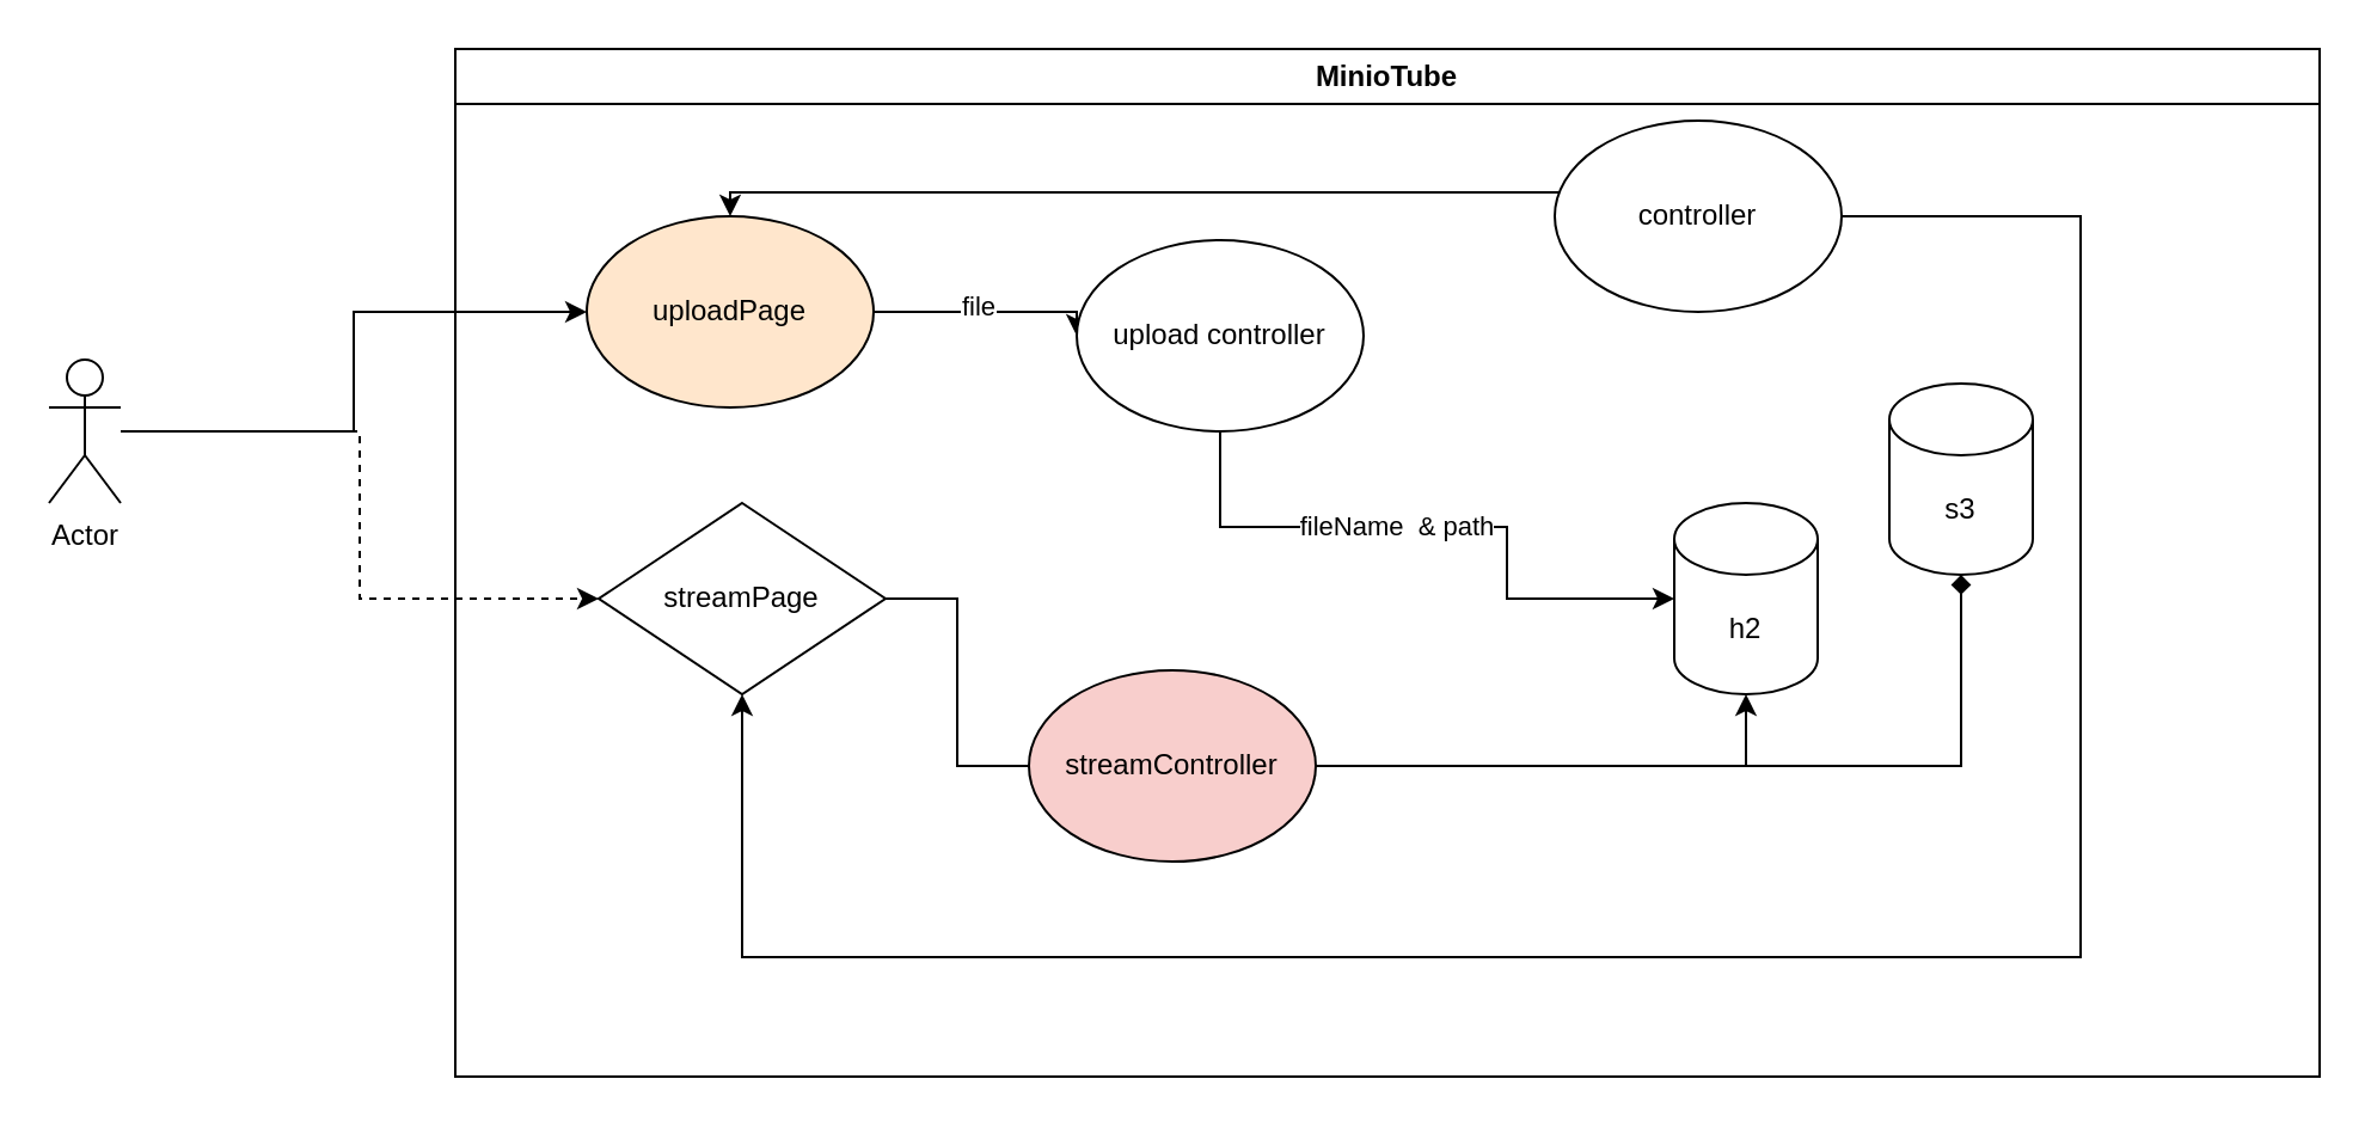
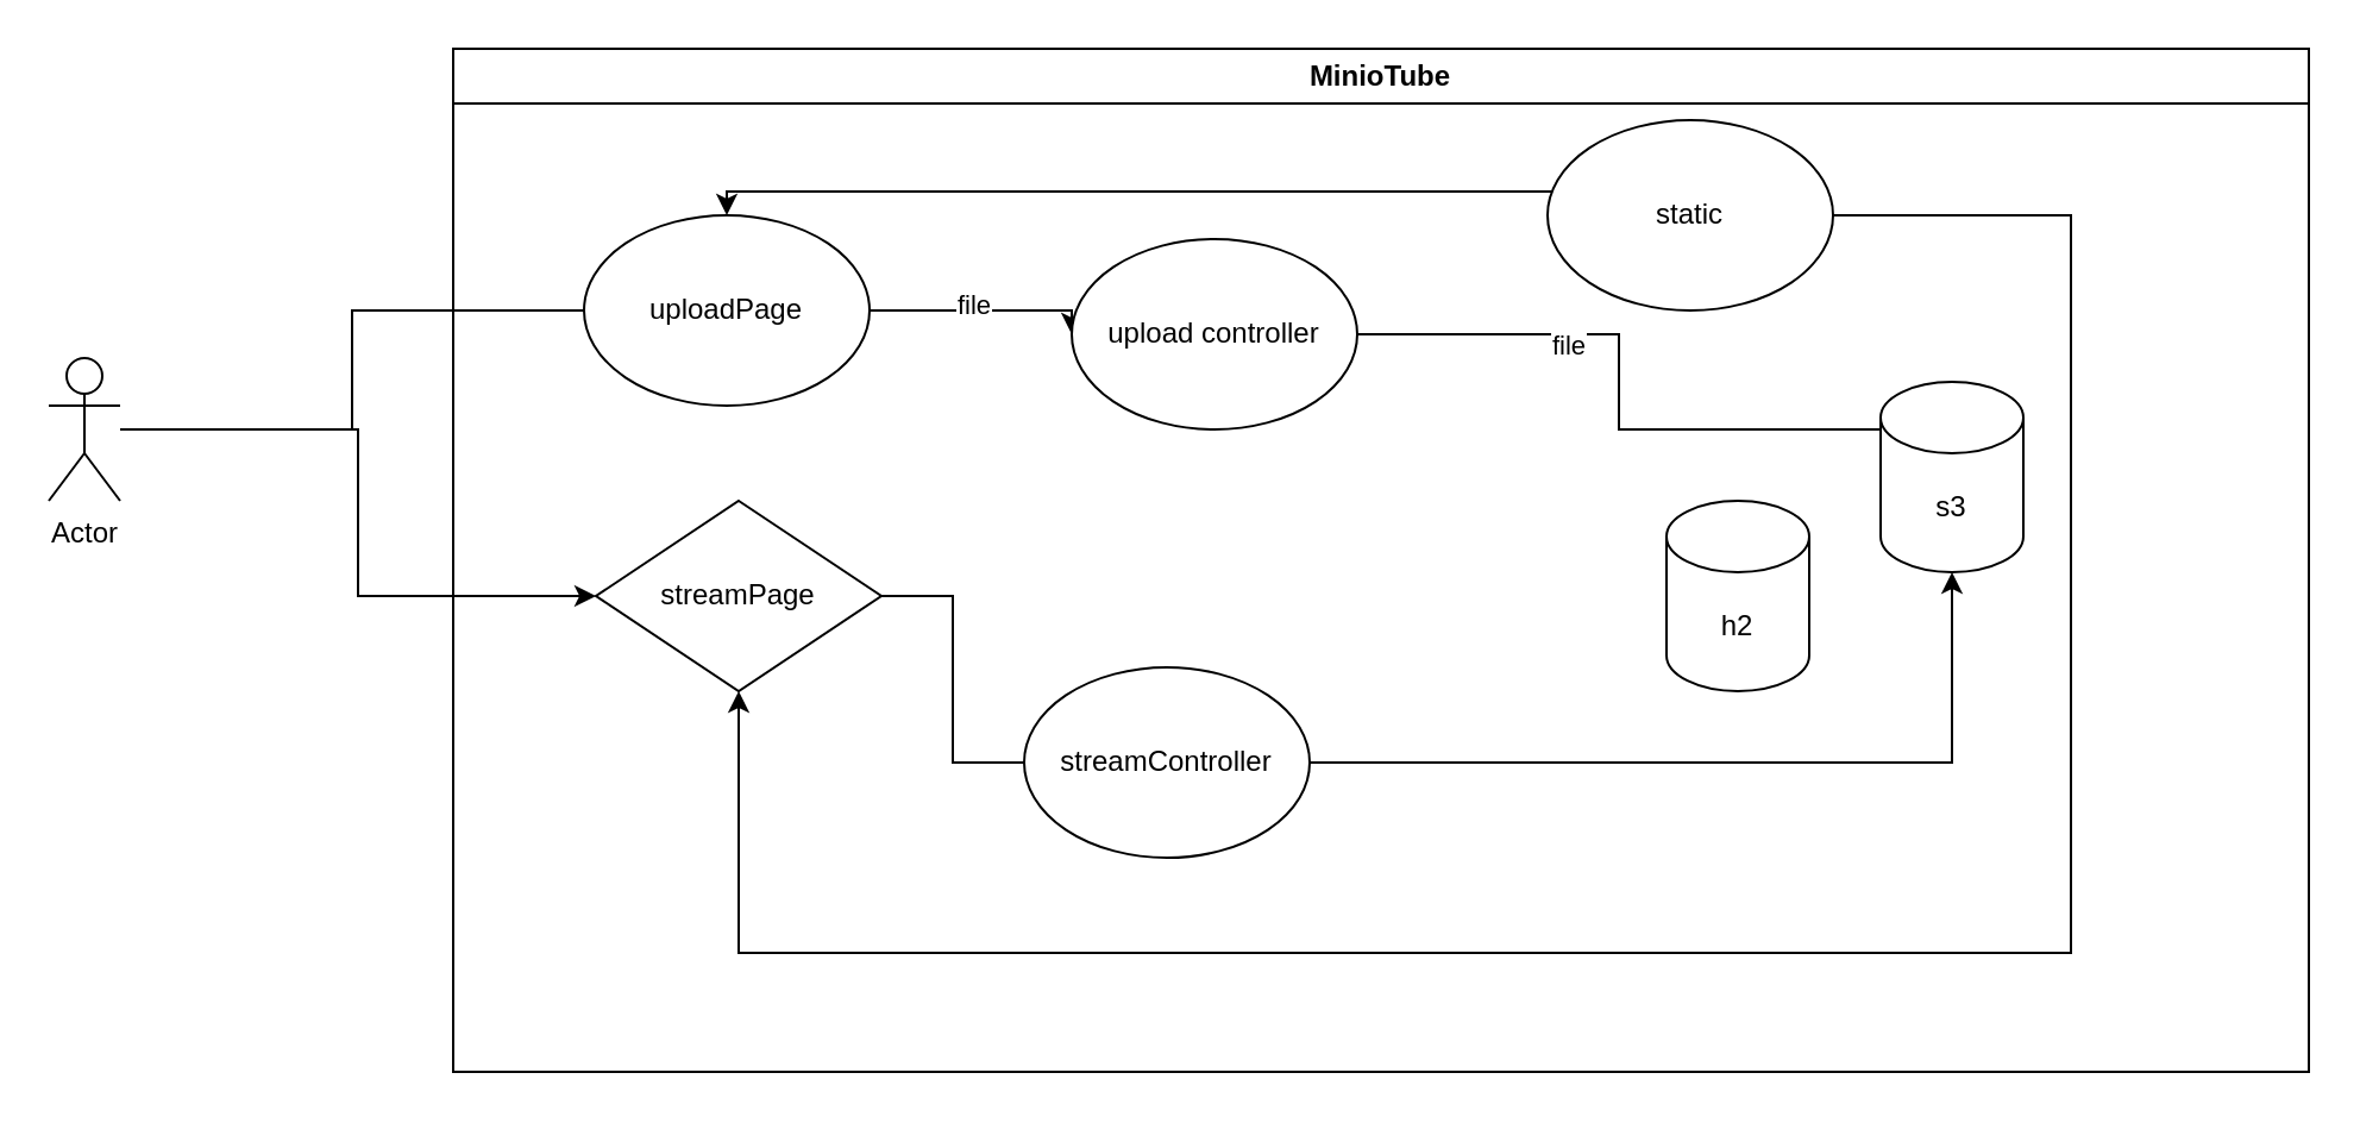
- <mxCell id="11" value="controller" style="ellipse;whiteSpace=wrap;html=1;" vertex="1" parent="5"><mxGeometry x="460" y="30" width="120" height="80" as="geometry" /></mxCell>
+ <mxCell id="11" value="static" style="ellipse;whiteSpace=wrap;html=1;" vertex="1" parent="5"><mxGeometry x="460" y="30" width="120" height="80" as="geometry" /></mxCell>
- <mxCell id="2" style="edgeStyle=orthogonalEdgeStyle;rounded=0;orthogonalLoop=1;jettySize=auto;html=1;" edge="1" parent="1" source="4" target="8"><mxGeometry relative="1" as="geometry" /></mxCell>
+ <mxCell id="2" style="edgeStyle=orthogonalEdgeStyle;rounded=0;orthogonalLoop=1;jettySize=auto;html=1;endArrow=none;" edge="1" parent="1" source="4" target="8"><mxGeometry relative="1" as="geometry" /></mxCell>
- <mxCell id="8" value="uploadPage" style="ellipse;whiteSpace=wrap;html=1;fillColor=#ffe6cc;" vertex="1" parent="5"><mxGeometry x="55" y="70" width="120" height="80" as="geometry" /></mxCell>
+ <mxCell id="8" value="uploadPage" style="ellipse;whiteSpace=wrap;html=1;" vertex="1" parent="5"><mxGeometry x="55" y="70" width="120" height="80" as="geometry" /></mxCell>
+ <mxCell id="12" style="edgeStyle=orthogonalEdgeStyle;rounded=0;orthogonalLoop=1;jettySize=auto;html=1;entryX=0.167;entryY=0.25;entryDx=0;entryDy=0;entryPerimeter=0;" edge="1" parent="5" source="16" target="17"><mxGeometry relative="1" as="geometry" /></mxCell>
+ <mxCell id="13" value="file" style="edgeLabel;html=1;align=center;verticalAlign=middle;resizable=0;points=[];" vertex="1" connectable="0" parent="12"><mxGeometry x="-0.346" y="-4" relative="1" as="geometry"><mxPoint as="offset" /></mxGeometry></mxCell>
- <mxCell id="14" style="edgeStyle=orthogonalEdgeStyle;rounded=0;orthogonalLoop=1;jettySize=auto;html=1;" edge="1" parent="5" source="16" target="18"><mxGeometry relative="1" as="geometry"><Array as="points"><mxPoint x="440" y="200" /><mxPoint x="440" y="230" /></Array></mxGeometry></mxCell>
- <mxCell id="15" value="fileName&amp;nbsp; &amp;amp; path" style="edgeLabel;html=1;align=center;verticalAlign=middle;resizable=0;points=[];" vertex="1" connectable="0" parent="14"><mxGeometry x="-0.131" y="1" relative="1" as="geometry"><mxPoint as="offset" /></mxGeometry></mxCell>
- <mxCell id="22" style="edgeStyle=orthogonalEdgeStyle;rounded=0;orthogonalLoop=1;jettySize=auto;html=1;endArrow=diamond;" edge="1" parent="5" source="23" target="17"><mxGeometry relative="1" as="geometry" /></mxCell>
+ <mxCell id="22" style="edgeStyle=orthogonalEdgeStyle;rounded=0;orthogonalLoop=1;jettySize=auto;html=1;" edge="1" parent="5" source="23" target="17"><mxGeometry relative="1" as="geometry" /></mxCell>
- <mxCell id="3" style="edgeStyle=orthogonalEdgeStyle;rounded=0;orthogonalLoop=1;jettySize=auto;html=1;entryX=0;entryY=0.5;entryDx=0;entryDy=0;dashed=1;" edge="1" parent="1" source="4" target="20"><mxGeometry relative="1" as="geometry" /></mxCell>
+ <mxCell id="3" style="edgeStyle=orthogonalEdgeStyle;rounded=0;orthogonalLoop=1;jettySize=auto;html=1;entryX=0;entryY=0.5;entryDx=0;entryDy=0;" edge="1" parent="1" source="4" target="20"><mxGeometry relative="1" as="geometry" /></mxCell>
- <mxCell id="21" style="edgeStyle=orthogonalEdgeStyle;rounded=0;orthogonalLoop=1;jettySize=auto;html=1;entryX=0.5;entryY=1;entryDx=0;entryDy=0;entryPerimeter=0;" edge="1" parent="5" source="23" target="18"><mxGeometry relative="1" as="geometry" /></mxCell>
- <mxCell id="23" value="streamController" style="ellipse;whiteSpace=wrap;html=1;fillColor=#f8cecc;" vertex="1" parent="5"><mxGeometry x="240" y="260" width="120" height="80" as="geometry" /></mxCell>
+ <mxCell id="23" value="streamController" style="ellipse;whiteSpace=wrap;html=1;" vertex="1" parent="5"><mxGeometry x="240" y="260" width="120" height="80" as="geometry" /></mxCell>
